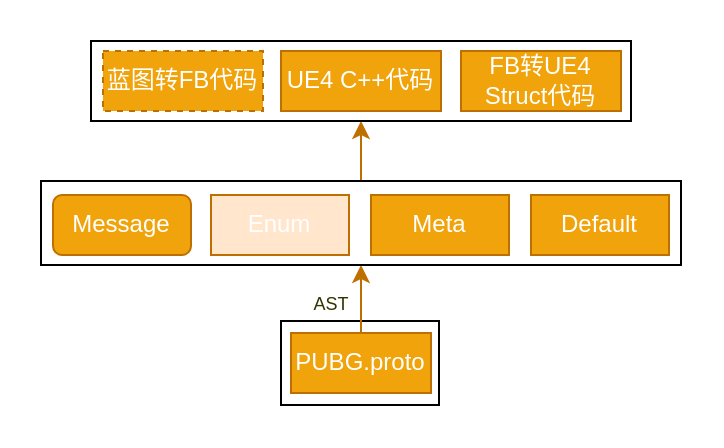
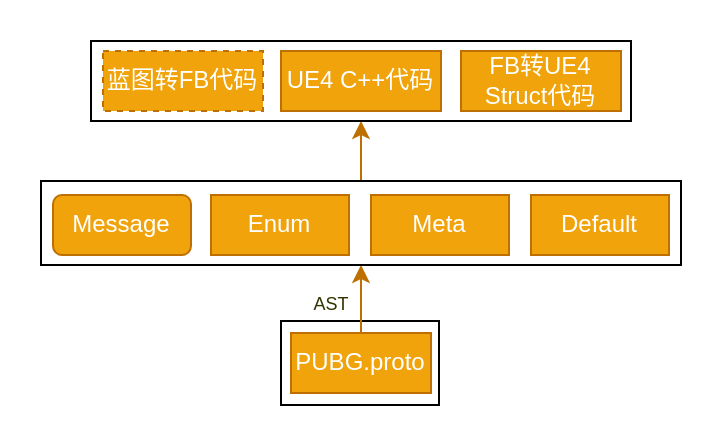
- <mxCell id="13" value="Enum" style="rounded=0;whiteSpace=wrap;html=1;fillColor=#ffe6cc;strokeColor=#BD7000;fontColor=#ffffff;" parent="1" vertex="1"><mxGeometry x="105" y="97" width="69" height="30" as="geometry" /></mxCell>
+ <mxCell id="13" value="Enum" style="rounded=0;whiteSpace=wrap;html=1;fillColor=#f0a30a;strokeColor=#BD7000;fontColor=#ffffff;" parent="1" vertex="1"><mxGeometry x="105" y="97" width="69" height="30" as="geometry" /></mxCell>
